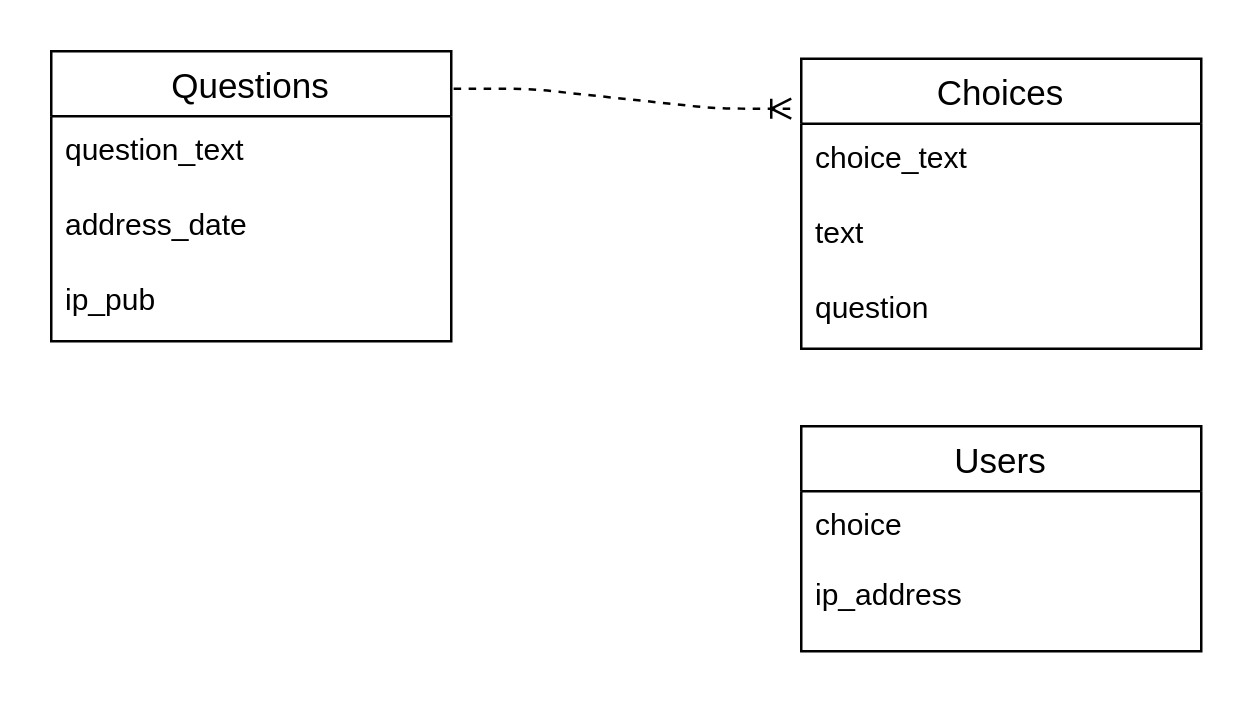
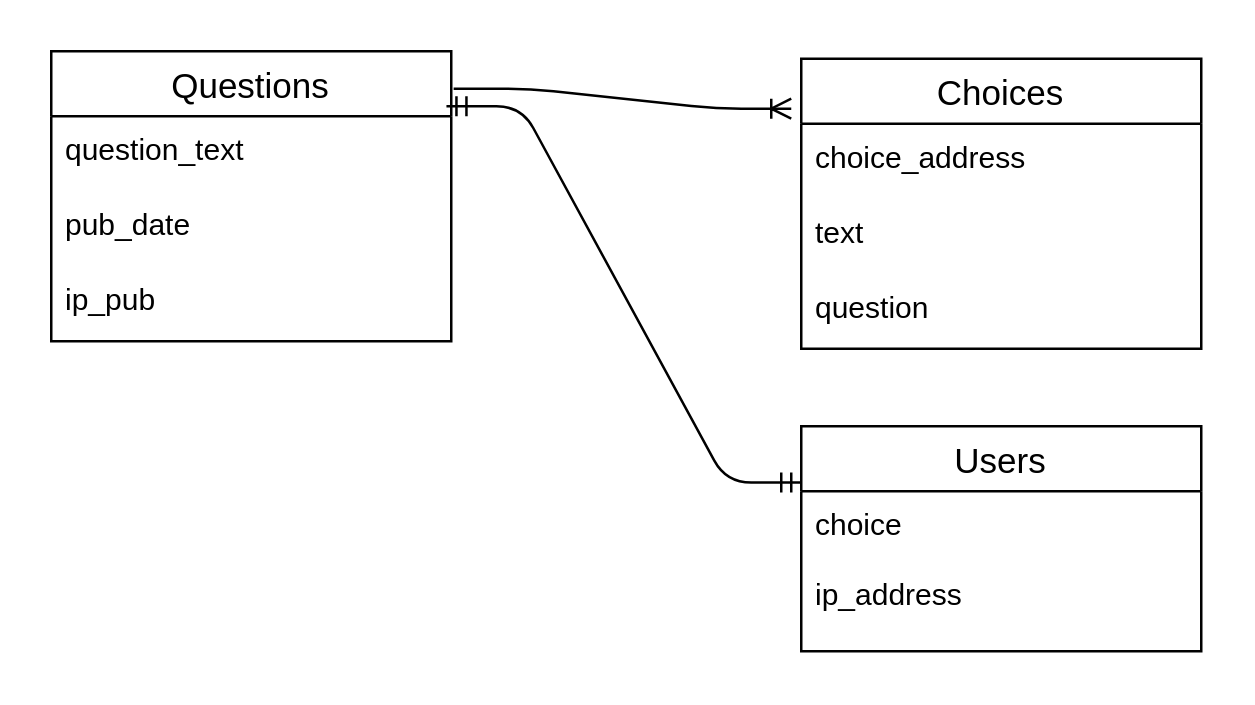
- <mxCell id="10" value="" style="edgeStyle=entityRelationEdgeStyle;fontSize=12;html=1;endArrow=ERoneToMany;exitX=1.006;exitY=0.129;exitDx=0;exitDy=0;exitPerimeter=0;entryX=-0.025;entryY=0.172;entryDx=0;entryDy=0;entryPerimeter=0;dashed=1;" edge="1" parent="1" source="2" target="6"><mxGeometry width="100" height="100" relative="1" as="geometry"><mxPoint x="150" y="350" as="sourcePoint" /><mxPoint x="250" y="250" as="targetPoint" /></mxGeometry></mxCell>
+ <mxCell id="10" value="" style="edgeStyle=entityRelationEdgeStyle;fontSize=12;html=1;endArrow=ERoneToMany;exitX=1.006;exitY=0.129;exitDx=0;exitDy=0;exitPerimeter=0;entryX=-0.025;entryY=0.172;entryDx=0;entryDy=0;entryPerimeter=0;" edge="1" parent="1" source="2" target="6"><mxGeometry width="100" height="100" relative="1" as="geometry"><mxPoint x="150" y="350" as="sourcePoint" /><mxPoint x="250" y="250" as="targetPoint" /></mxGeometry></mxCell>
- <mxCell id="7" value="choice_text" style="text;strokeColor=none;fillColor=none;spacingLeft=4;spacingRight=4;overflow=hidden;rotatable=0;points=[[0,0.5],[1,0.5]];portConstraint=eastwest;fontSize=12;" vertex="1" parent="6"><mxGeometry y="26" width="160" height="30" as="geometry" /></mxCell>
+ <mxCell id="7" value="choice_address" style="text;strokeColor=none;fillColor=none;spacingLeft=4;spacingRight=4;overflow=hidden;rotatable=0;points=[[0,0.5],[1,0.5]];portConstraint=eastwest;fontSize=12;" vertex="1" parent="6"><mxGeometry y="26" width="160" height="30" as="geometry" /></mxCell>
- <mxCell id="4" value="address_date" style="text;strokeColor=none;fillColor=none;spacingLeft=4;spacingRight=4;overflow=hidden;rotatable=0;points=[[0,0.5],[1,0.5]];portConstraint=eastwest;fontSize=12;" vertex="1" parent="2"><mxGeometry y="56" width="160" height="30" as="geometry" /></mxCell>
+ <mxCell id="4" value="pub_date" style="text;strokeColor=none;fillColor=none;spacingLeft=4;spacingRight=4;overflow=hidden;rotatable=0;points=[[0,0.5],[1,0.5]];portConstraint=eastwest;fontSize=12;" vertex="1" parent="2"><mxGeometry y="56" width="160" height="30" as="geometry" /></mxCell>
+ <mxCell id="13" value="" style="edgeStyle=entityRelationEdgeStyle;fontSize=12;html=1;endArrow=ERmandOne;startArrow=ERmandOne;exitX=0.988;exitY=-0.133;exitDx=0;exitDy=0;exitPerimeter=0;entryX=0;entryY=0.25;entryDx=0;entryDy=0;" edge="1" parent="1" source="3" target="11"><mxGeometry width="100" height="100" relative="1" as="geometry"><mxPoint x="200" y="200" as="sourcePoint" /><mxPoint x="300" y="100" as="targetPoint" /></mxGeometry></mxCell>
